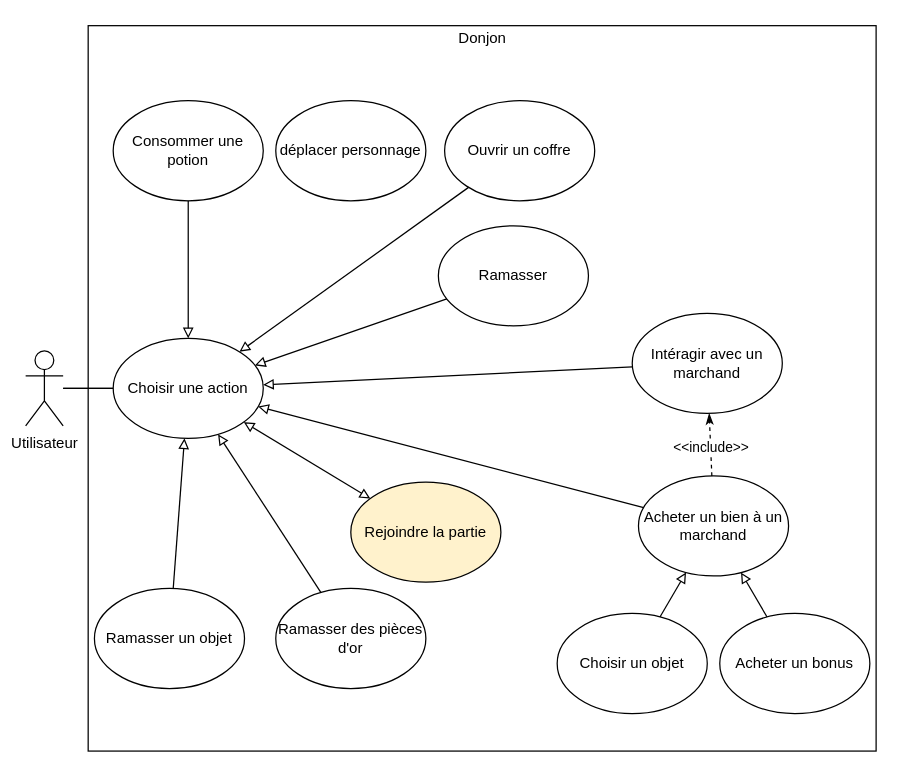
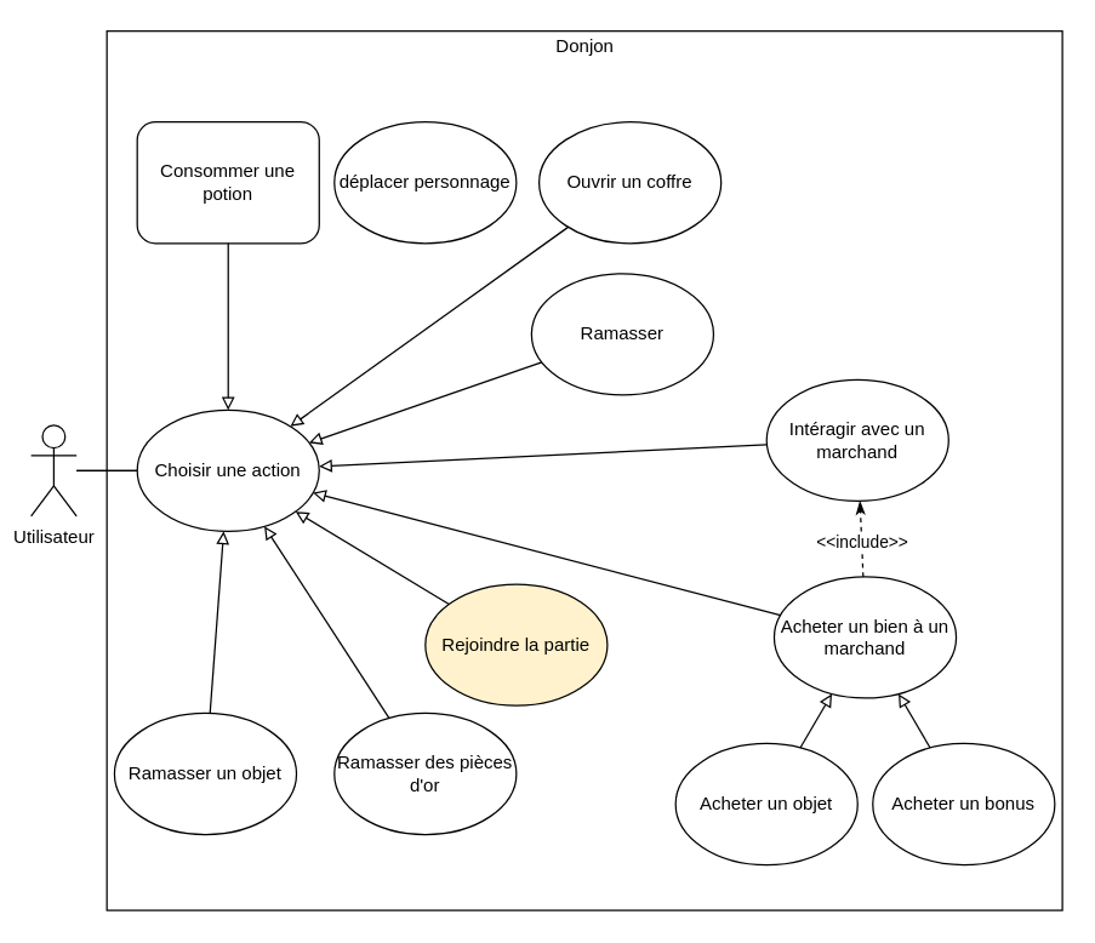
- <mxCell id="18" value="Consommer une potion" style="ellipse;whiteSpace=wrap;html=1;" vertex="1" parent="1"><mxGeometry x="90" y="80" width="120" height="80" as="geometry" /></mxCell>
+ <mxCell id="18" value="Consommer une potion" style="whiteSpace=wrap;html=1;rounded=1;" vertex="1" parent="1"><mxGeometry x="90" y="80" width="120" height="80" as="geometry" /></mxCell>
- <mxCell id="26" style="edgeStyle=none;rounded=0;orthogonalLoop=1;jettySize=auto;html=1;startArrow=block;startFill=0;endArrow=block;endFill=0;" edge="1" parent="1" source="27" target="29"><mxGeometry relative="1" as="geometry" /></mxCell>
+ <mxCell id="26" style="edgeStyle=none;rounded=0;orthogonalLoop=1;jettySize=auto;html=1;startArrow=block;startFill=0;endArrow=none;endFill=0;" edge="1" parent="1" source="27" target="29"><mxGeometry relative="1" as="geometry" /></mxCell>
- <mxCell id="13" value="Choisir un objet" style="ellipse;whiteSpace=wrap;html=1;" vertex="1" parent="1"><mxGeometry x="445" y="490" width="120" height="80" as="geometry" /></mxCell>
+ <mxCell id="13" value="Acheter un objet" style="ellipse;whiteSpace=wrap;html=1;" vertex="1" parent="1"><mxGeometry x="445" y="490" width="120" height="80" as="geometry" /></mxCell>
